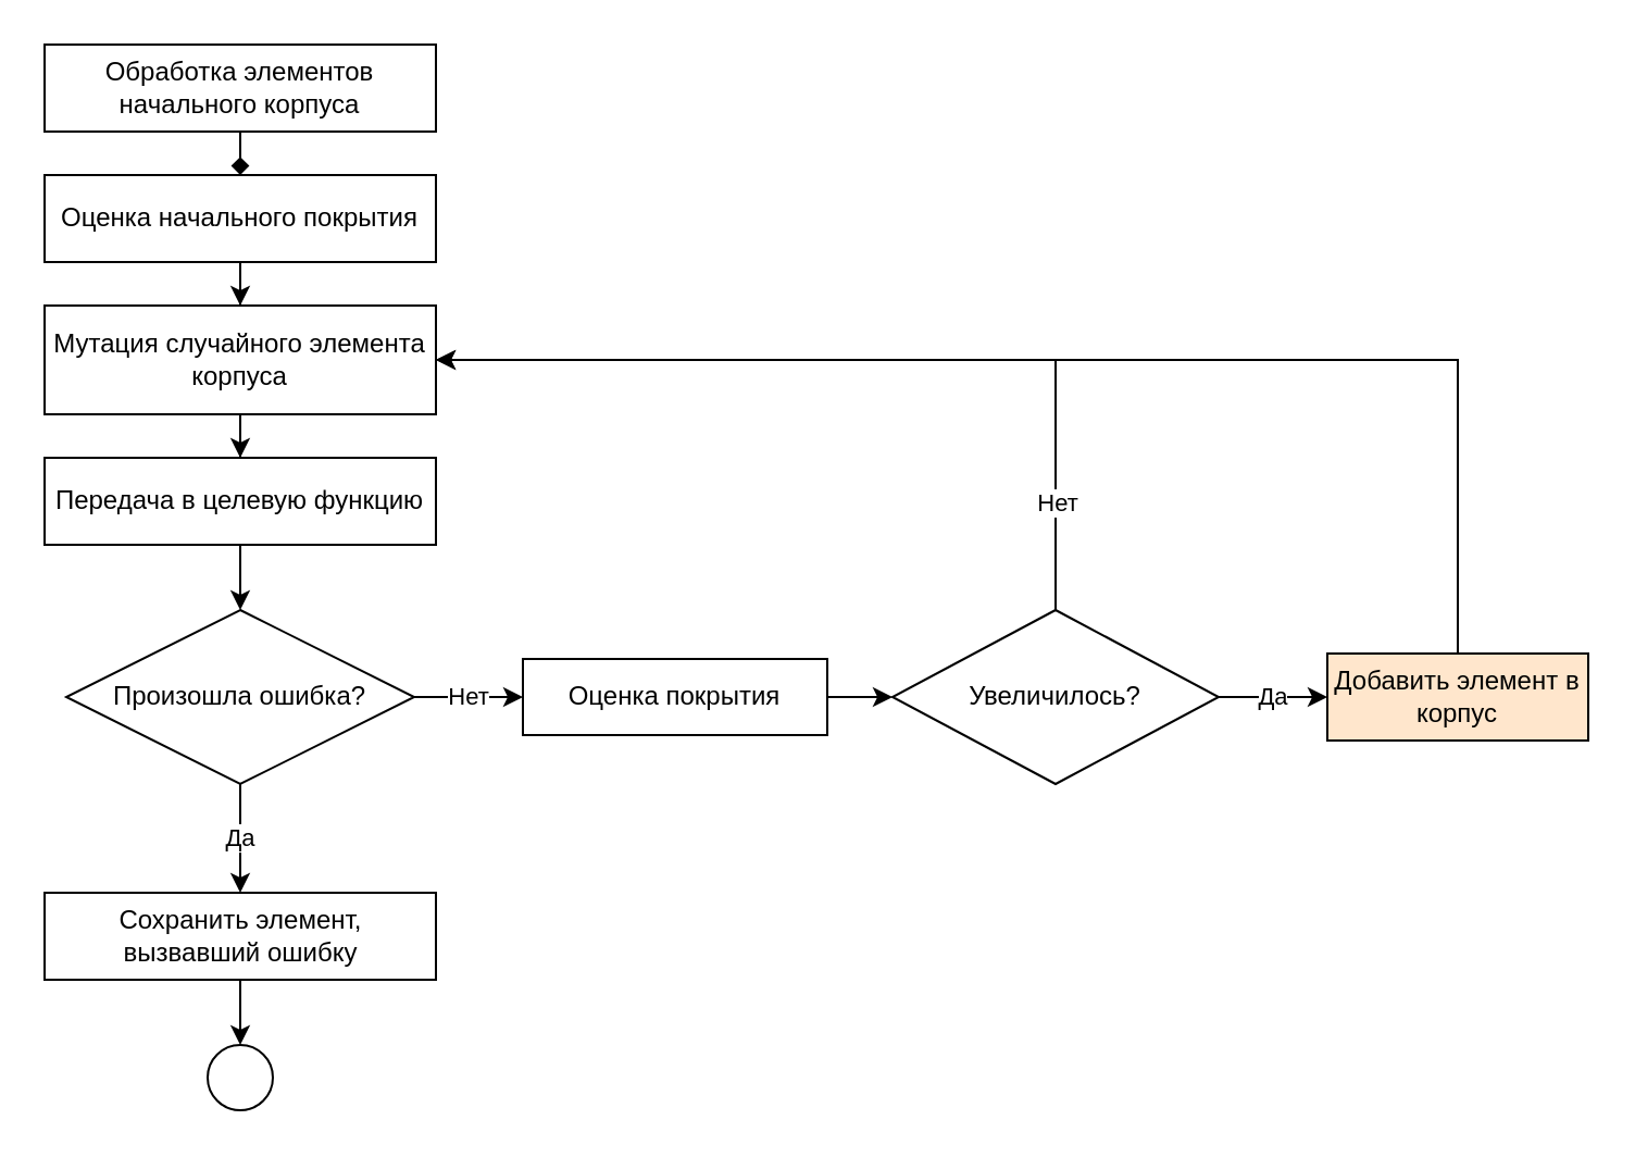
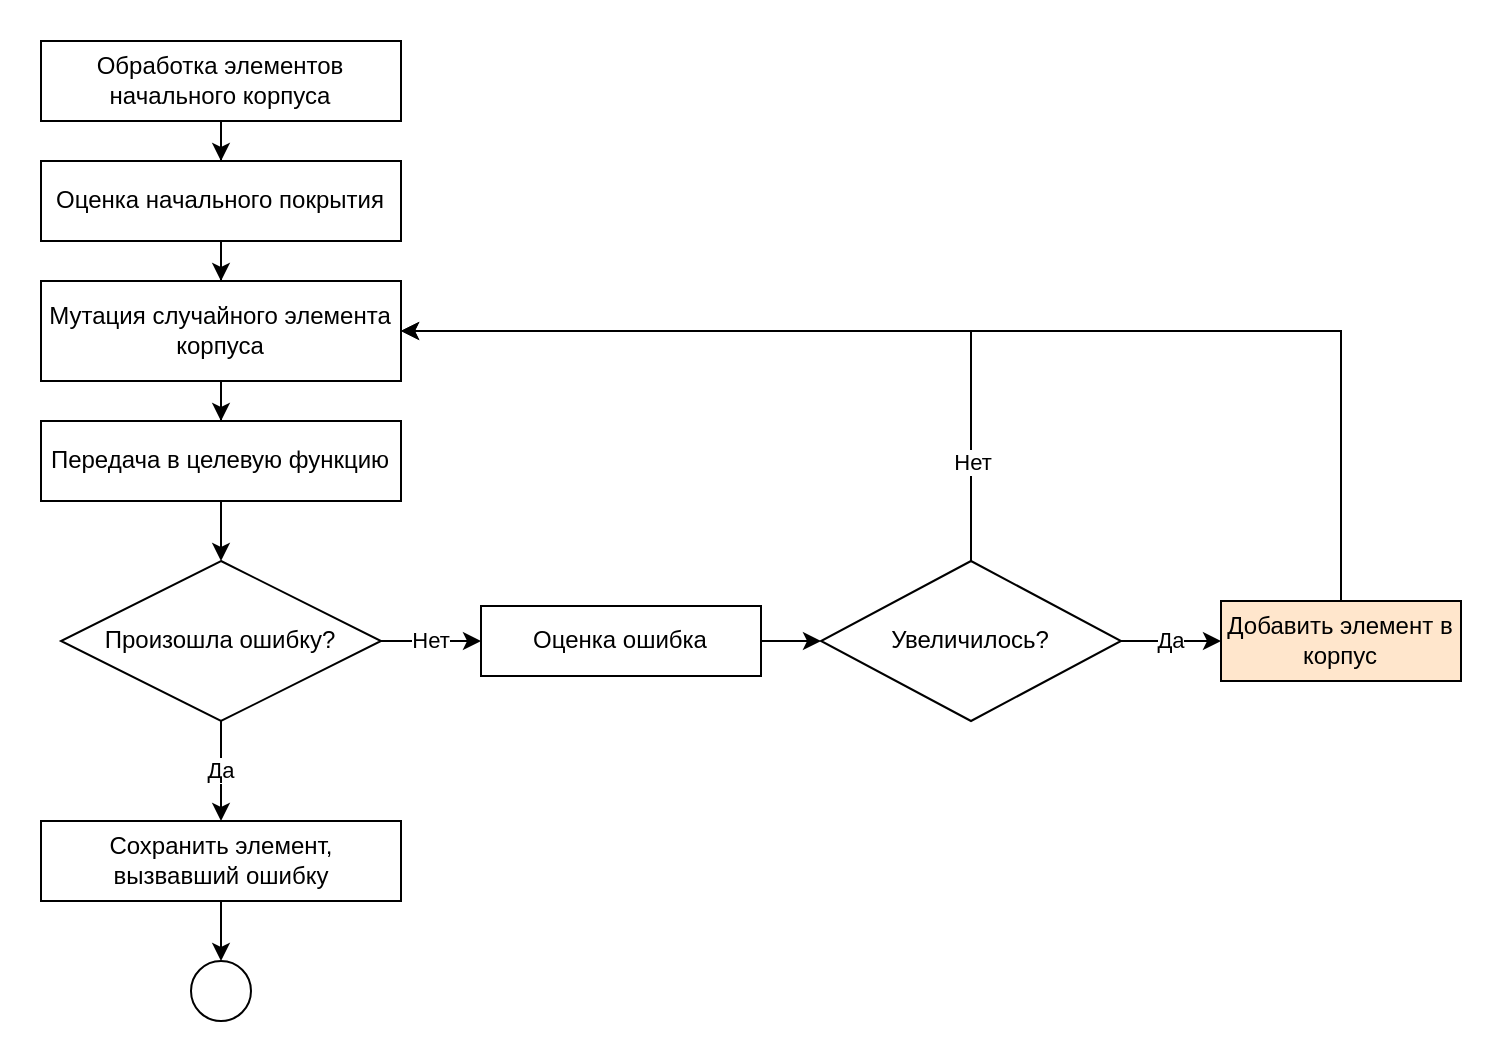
- <mxCell id="2" value="" style="edgeStyle=orthogonalEdgeStyle;rounded=0;orthogonalLoop=1;jettySize=auto;html=1;endArrow=diamond;" edge="1" parent="1" source="3" target="5"><mxGeometry relative="1" as="geometry" /></mxCell>
+ <mxCell id="2" value="" style="edgeStyle=orthogonalEdgeStyle;rounded=0;orthogonalLoop=1;jettySize=auto;html=1;" edge="1" parent="1" source="3" target="5"><mxGeometry relative="1" as="geometry" /></mxCell>
- <mxCell id="12" value="Произошла ошибка?" style="rhombus;whiteSpace=wrap;html=1;" vertex="1" parent="1"><mxGeometry x="30" y="280" width="160" height="80" as="geometry" /></mxCell>
+ <mxCell id="12" value="Произошла ошибку?" style="rhombus;whiteSpace=wrap;html=1;" vertex="1" parent="1"><mxGeometry x="30" y="280" width="160" height="80" as="geometry" /></mxCell>
- <mxCell id="16" value="Оценка покрытия" style="whiteSpace=wrap;html=1;" vertex="1" parent="1"><mxGeometry x="240" y="302.5" width="140" height="35" as="geometry" /></mxCell>
+ <mxCell id="16" value="Оценка ошибка" style="whiteSpace=wrap;html=1;" vertex="1" parent="1"><mxGeometry x="240" y="302.5" width="140" height="35" as="geometry" /></mxCell>
